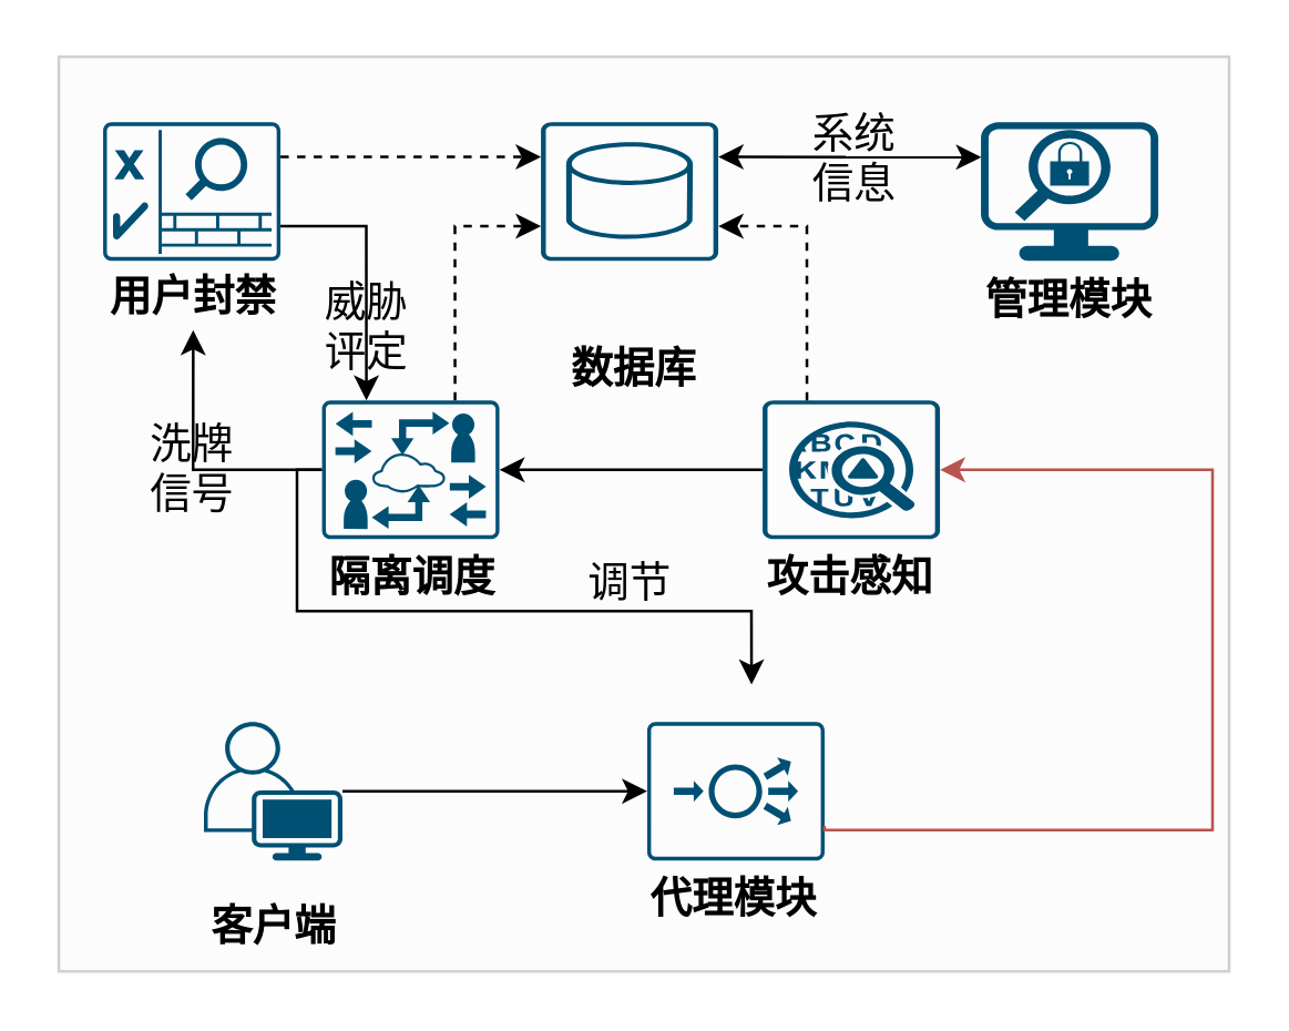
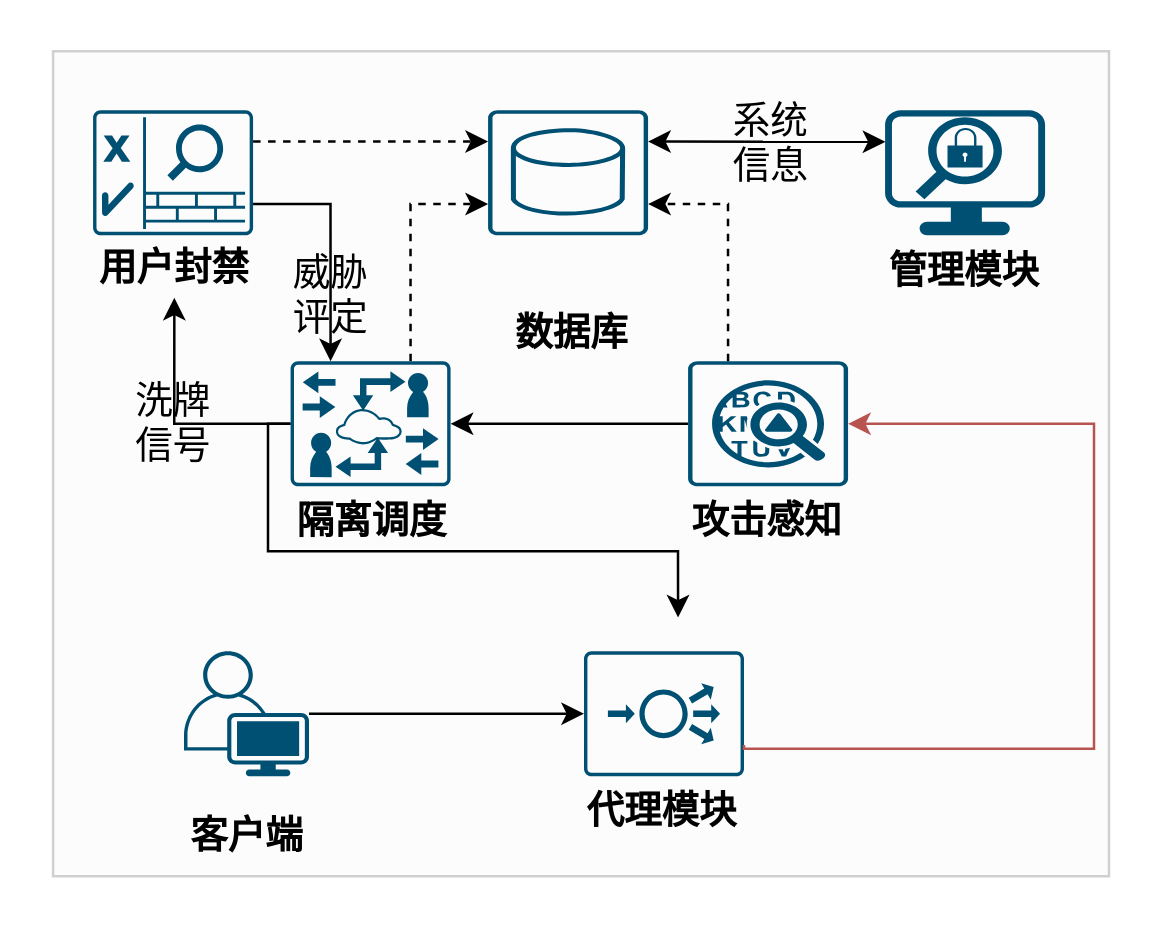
- <mxCell id="27" value="调节" style="text;html=1;align=center;verticalAlign=middle;whiteSpace=wrap;rounded=0;fontSize=15;" vertex="1" parent="1"><mxGeometry x="204.63" y="194" width="44" height="30" as="geometry" /></mxCell>
